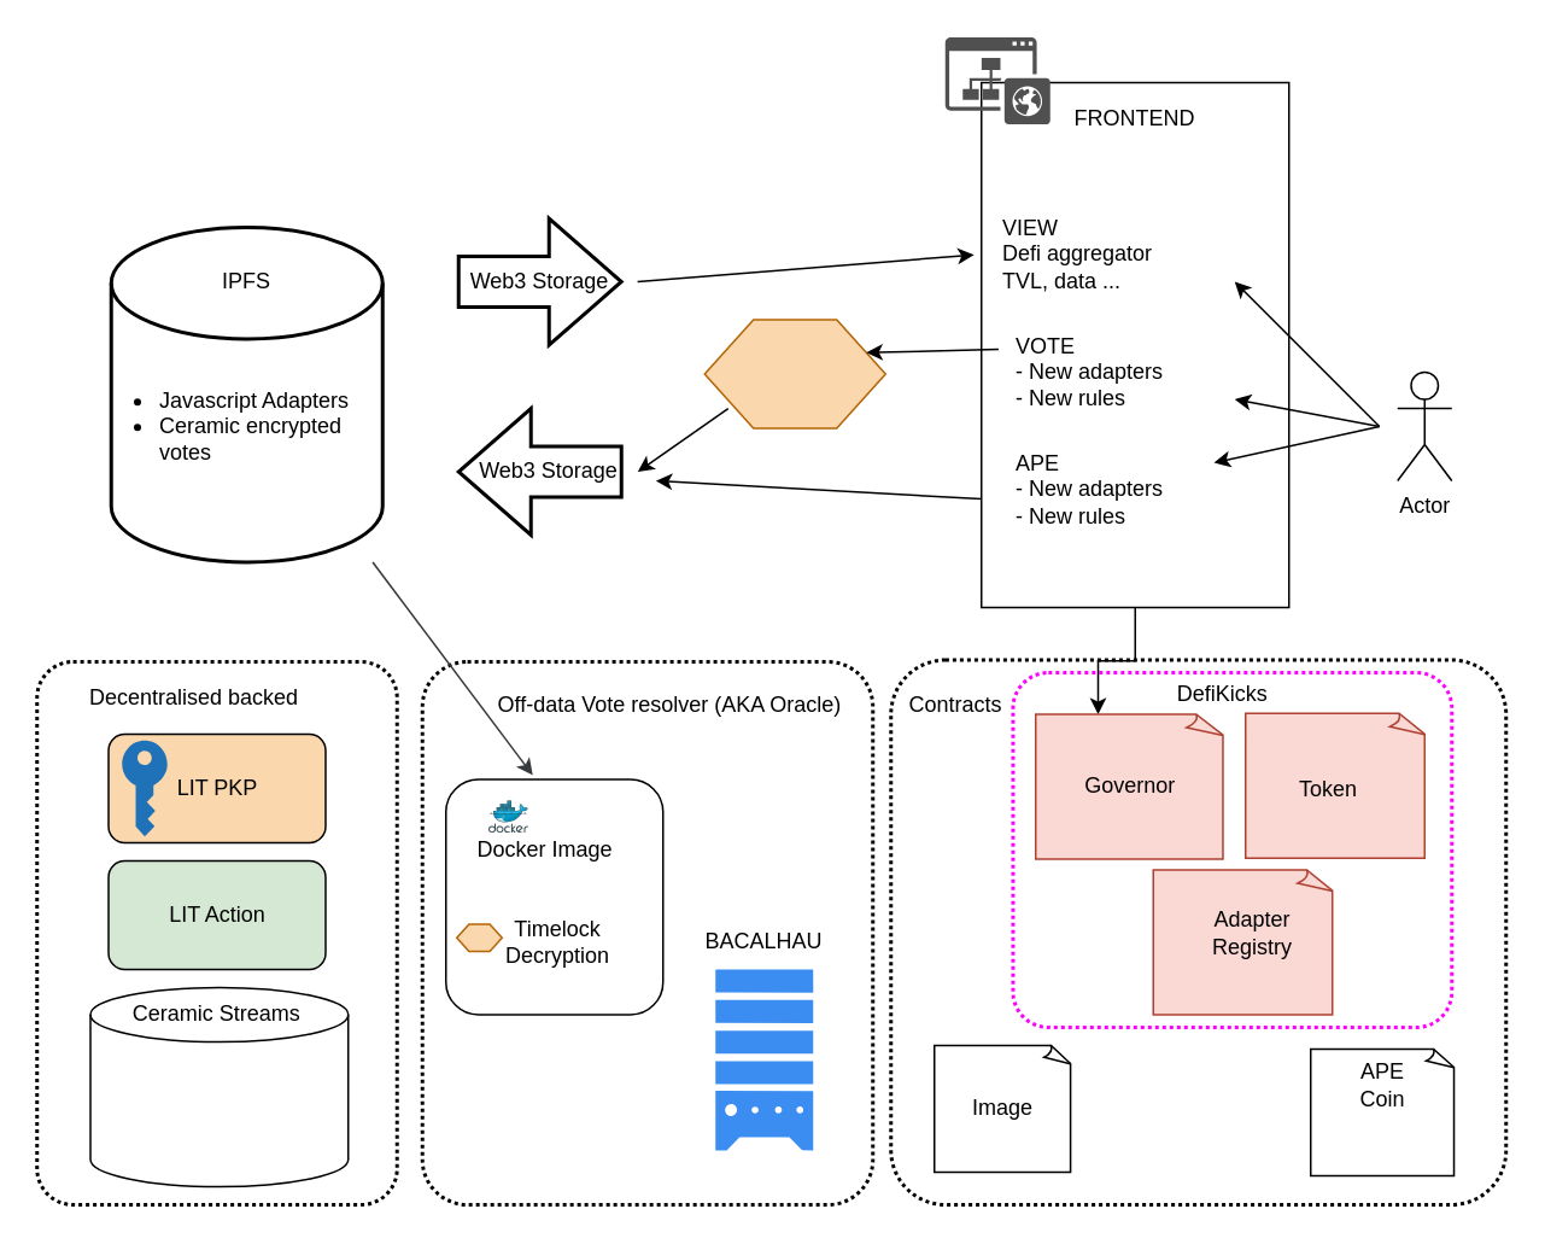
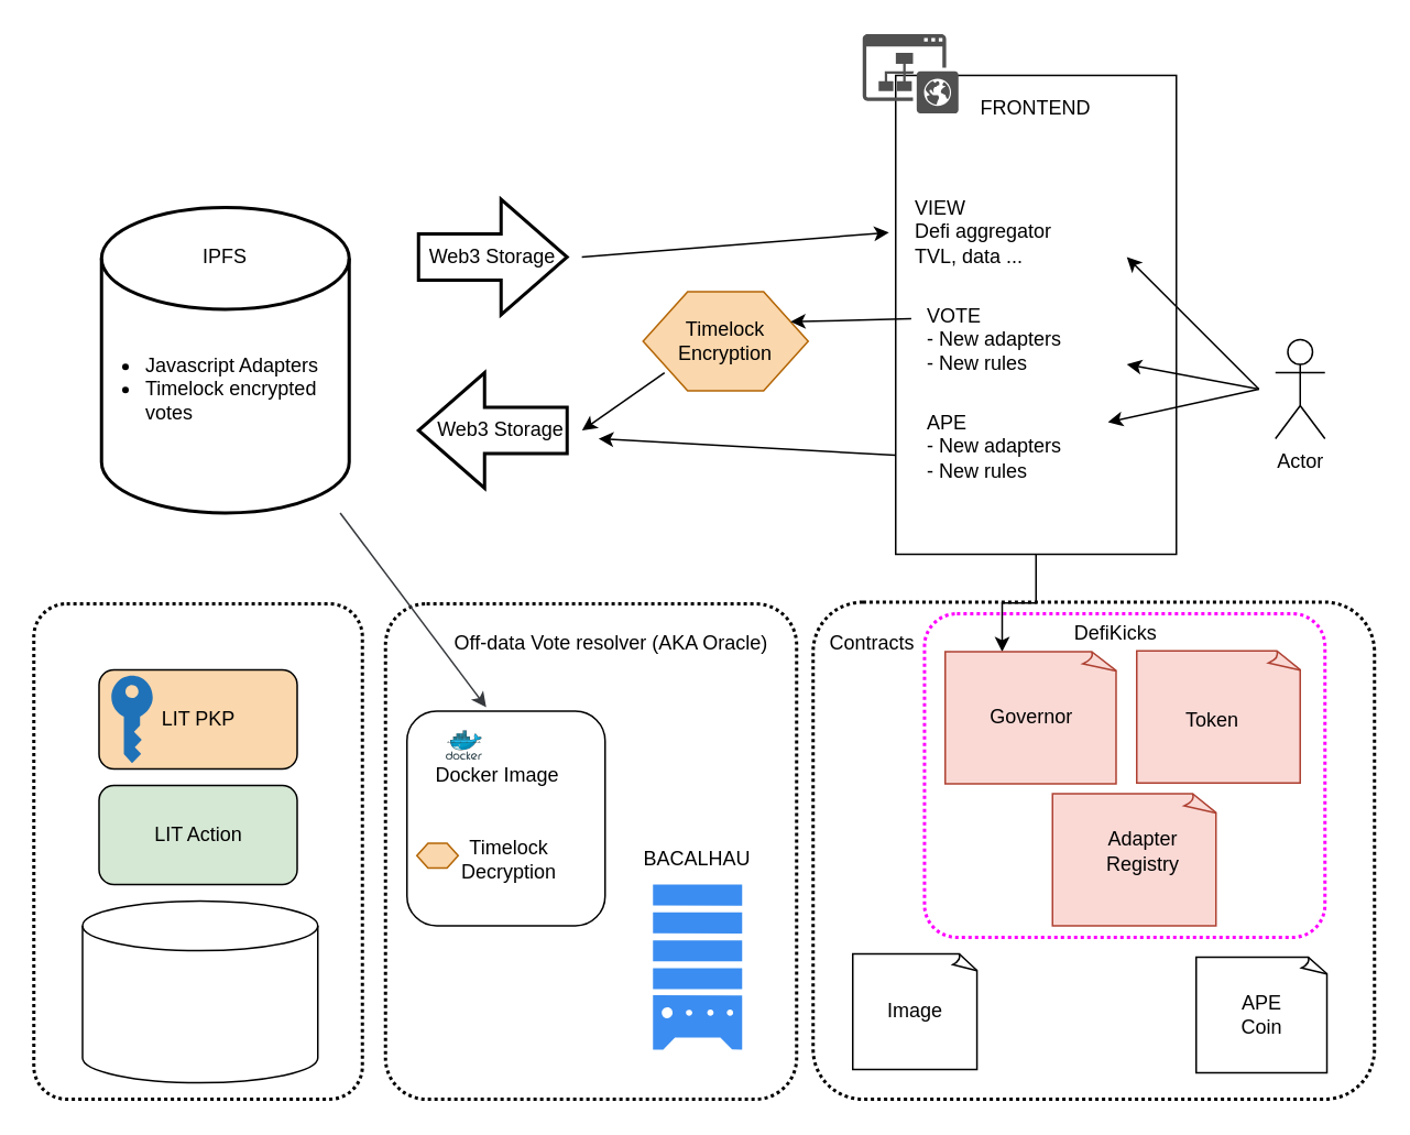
+ <mxCell id="10" value="Timelock Encryption" style="text;html=1;strokeColor=none;fillColor=none;align=center;verticalAlign=middle;whiteSpace=wrap;rounded=0;" vertex="1" parent="1"><mxGeometry x="409" y="191" width="60" height="30" as="geometry" /></mxCell>
- <mxCell id="47" value="&lt;ul&gt;&lt;li&gt;Javascript Adapters&lt;/li&gt;&lt;li&gt;Ceramic encrypted votes&lt;/li&gt;&lt;/ul&gt;" style="text;html=1;strokeColor=none;fillColor=none;align=left;verticalAlign=middle;whiteSpace=wrap;rounded=0;" vertex="1" parent="1"><mxGeometry x="46" y="220" width="173" height="30" as="geometry" /></mxCell>
+ <mxCell id="47" value="&lt;ul&gt;&lt;li&gt;Javascript Adapters&lt;/li&gt;&lt;li&gt;Timelock encrypted votes&lt;/li&gt;&lt;/ul&gt;" style="text;html=1;strokeColor=none;fillColor=none;align=left;verticalAlign=middle;whiteSpace=wrap;rounded=0;" vertex="1" parent="1"><mxGeometry x="46" y="220" width="173" height="30" as="geometry" /></mxCell>
- <mxCell id="13" value="Decentralised backed" style="text;html=1;strokeColor=none;fillColor=none;align=center;verticalAlign=middle;whiteSpace=wrap;rounded=0;" vertex="1" parent="1"><mxGeometry x="27" y="370" width="160" height="30" as="geometry" /></mxCell>
- <mxCell id="19" value="Ceramic Streams" style="text;html=1;strokeColor=none;fillColor=none;align=center;verticalAlign=middle;whiteSpace=wrap;rounded=0;" vertex="1" parent="1"><mxGeometry x="67" y="545" width="105" height="30" as="geometry" /></mxCell>
- <mxCell id="46" value="APE Coin" style="text;html=1;strokeColor=none;fillColor=none;align=center;verticalAlign=middle;whiteSpace=wrap;rounded=0;" vertex="1" parent="44"><mxGeometry x="16" y="6.875" width="48.0" height="26.25" as="geometry" /></mxCell>
+ <mxCell id="46" value="APE Coin" style="text;html=1;strokeColor=none;fillColor=none;align=center;verticalAlign=middle;whiteSpace=wrap;rounded=0;" vertex="1" parent="44"><mxGeometry x="16" y="21.875" width="48.0" height="26.25" as="geometry" /></mxCell>
